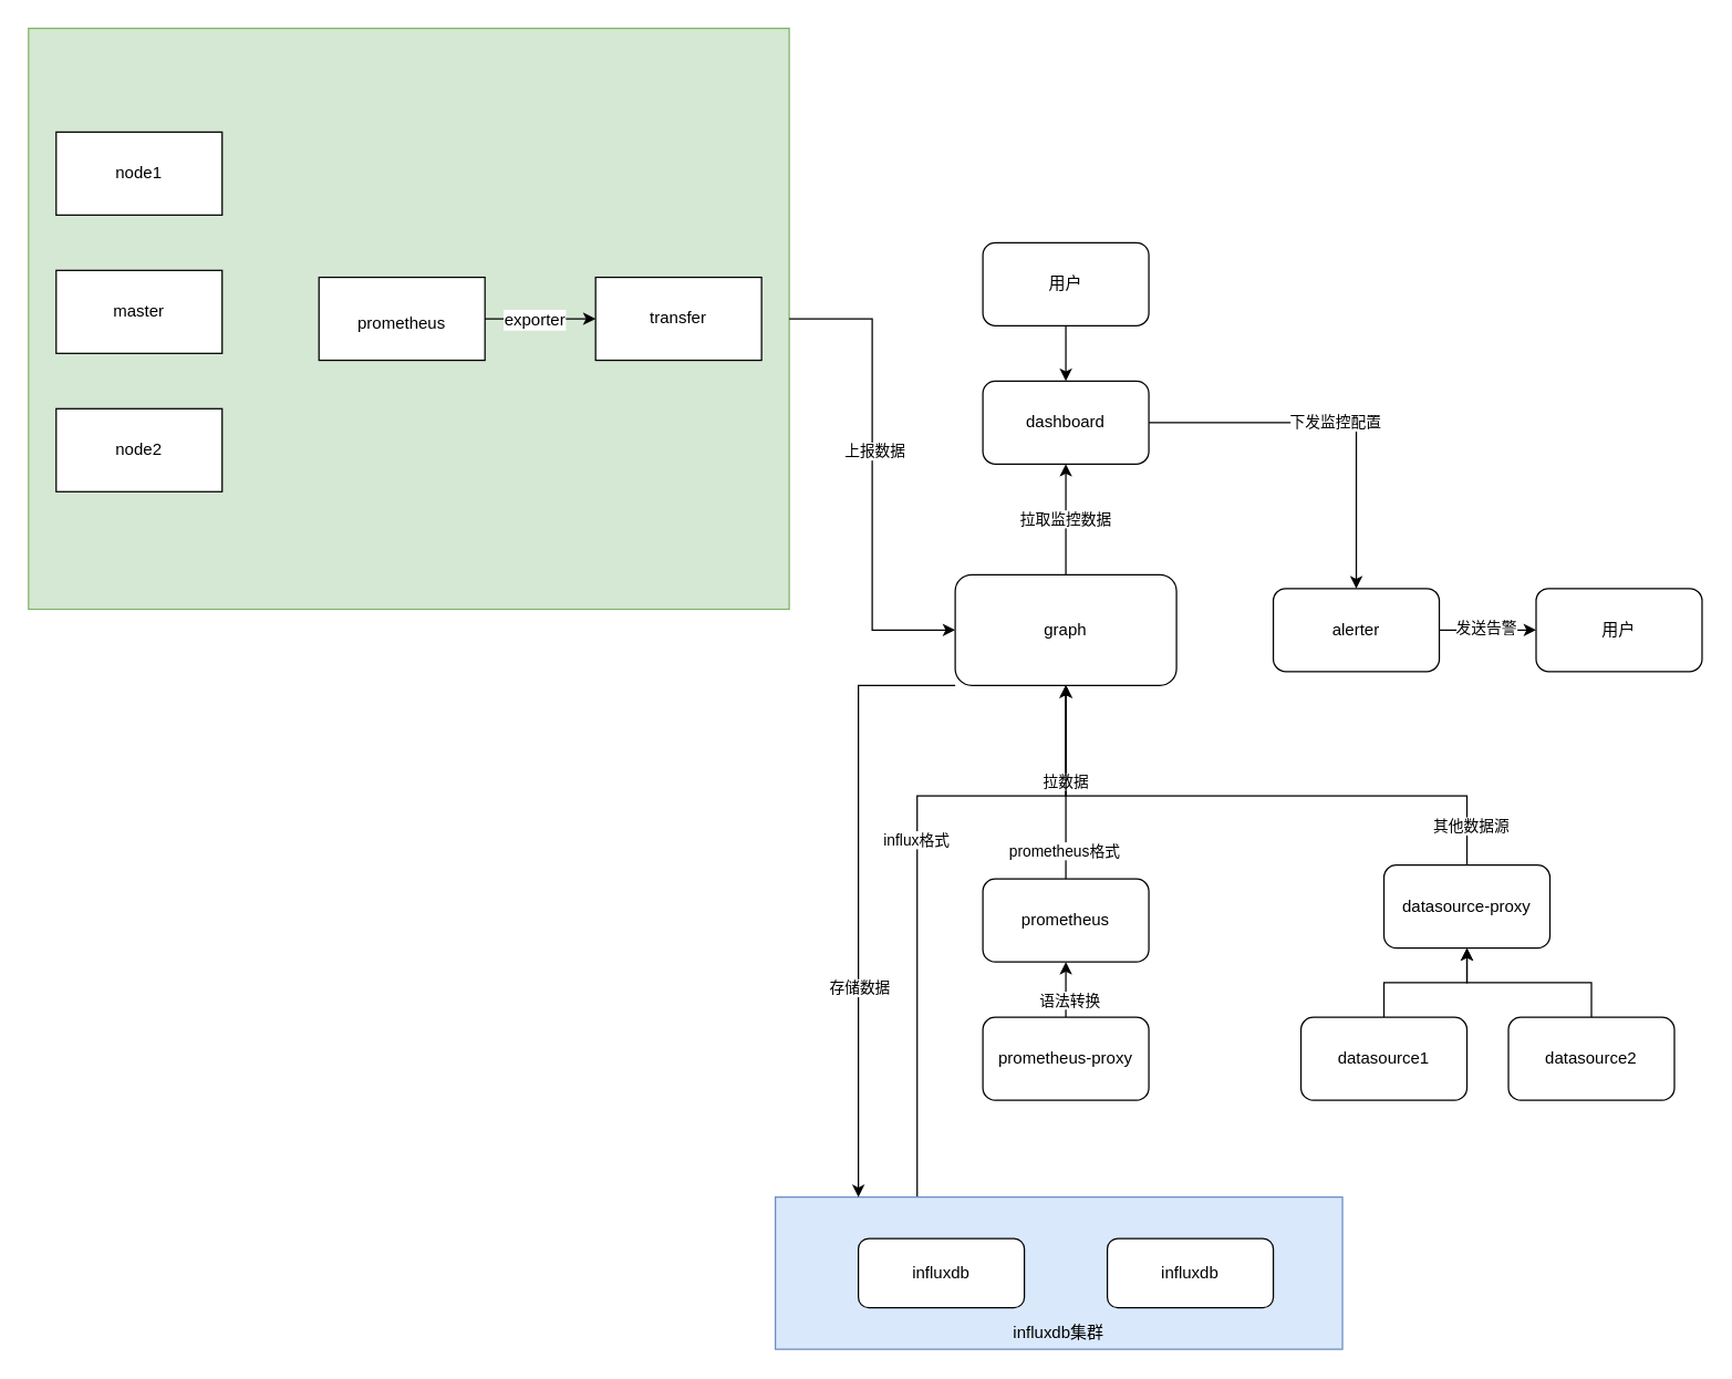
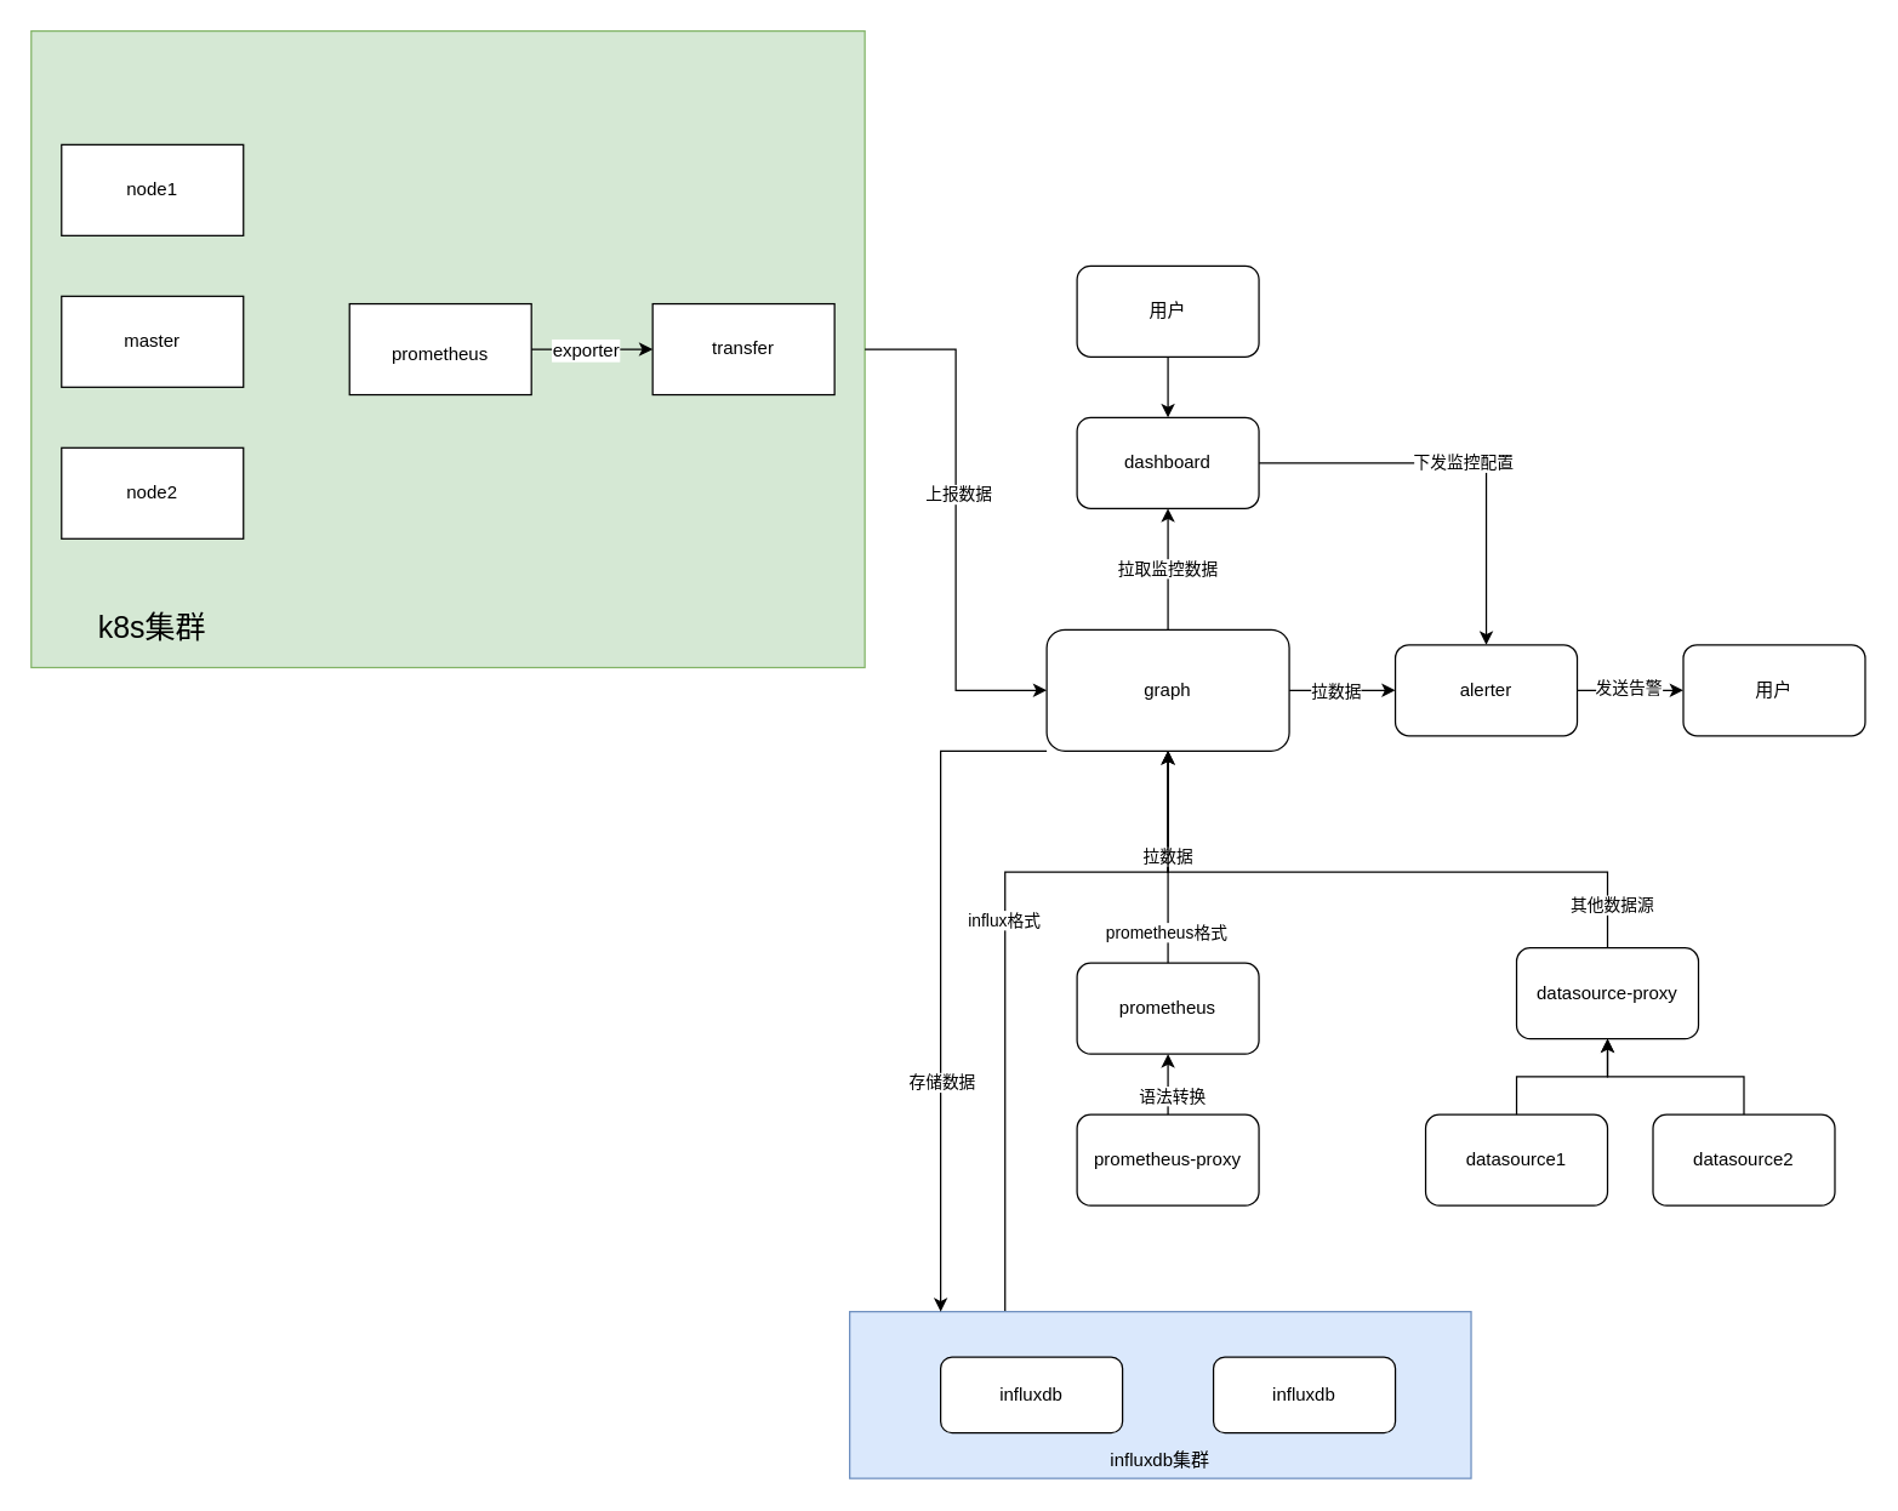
+ <mxCell id="7" value="&lt;font style=&quot;font-size: 20px;&quot;&gt;k8s集群&lt;/font&gt;" style="text;html=1;strokeColor=none;fillColor=none;align=center;verticalAlign=middle;whiteSpace=wrap;rounded=0;" vertex="1" parent="2"><mxGeometry x="10" y="296" width="100" height="44" as="geometry" /></mxCell>
+ <mxCell id="18" value="" style="edgeStyle=orthogonalEdgeStyle;rounded=0;orthogonalLoop=1;jettySize=auto;html=1;" edge="1" parent="1" source="22" target="25"><mxGeometry relative="1" as="geometry" /></mxCell>
+ <mxCell id="19" value="拉数据" style="edgeLabel;html=1;align=center;verticalAlign=middle;resizable=0;points=[];" vertex="1" connectable="0" parent="18"><mxGeometry x="-0.156" relative="1" as="geometry"><mxPoint as="offset" /></mxGeometry></mxCell>
